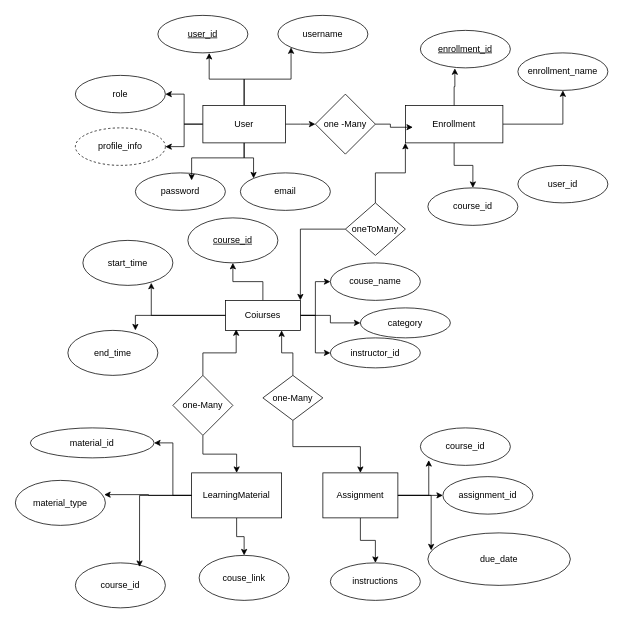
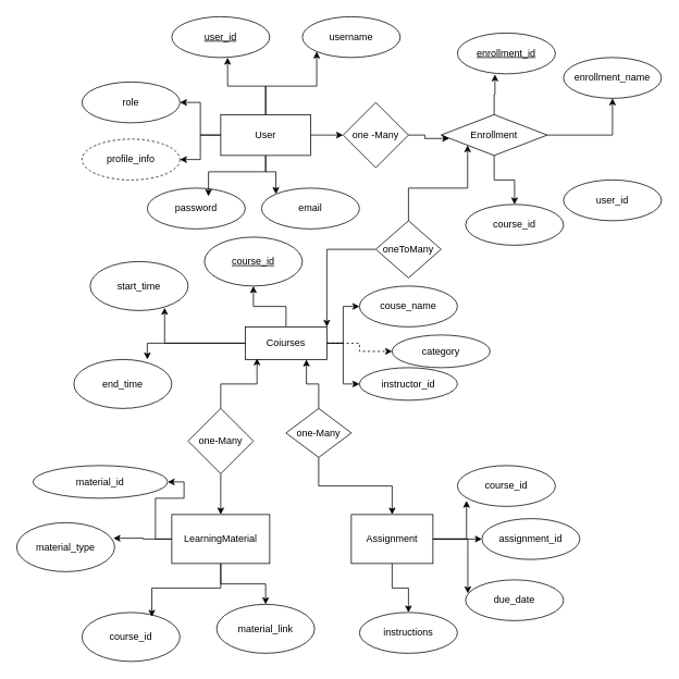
- <mxCell id="18" value="Enrollment" style="rounded=0;whiteSpace=wrap;html=1;" vertex="1" parent="1"><mxGeometry x="540" y="140" width="130" height="50" as="geometry" /></mxCell>
+ <mxCell id="18" value="Enrollment" style="rhombus;whiteSpace=wrap;html=1;" vertex="1" parent="1"><mxGeometry x="540" y="140" width="130" height="50" as="geometry" /></mxCell>
- <mxCell id="26" style="edgeStyle=orthogonalEdgeStyle;rounded=0;orthogonalLoop=1;jettySize=auto;html=1;" edge="1" parent="1" source="30" target="33"><mxGeometry relative="1" as="geometry" /></mxCell>
+ <mxCell id="26" style="edgeStyle=orthogonalEdgeStyle;rounded=0;orthogonalLoop=1;jettySize=auto;html=1;dashed=1;" edge="1" parent="1" source="30" target="33"><mxGeometry relative="1" as="geometry" /></mxCell>
- <mxCell id="44" value="LearningMaterial" style="rounded=0;whiteSpace=wrap;html=1;" vertex="1" parent="1"><mxGeometry x="255" y="630" width="120" height="60" as="geometry" /></mxCell>
+ <mxCell id="44" value="LearningMaterial" style="rounded=0;whiteSpace=wrap;html=1;" vertex="1" parent="1"><mxGeometry x="210" y="630" width="120" height="60" as="geometry" /></mxCell>
- <mxCell id="61" value="due_date" style="ellipse;whiteSpace=wrap;html=1;" vertex="1" parent="1"><mxGeometry x="570" y="710" width="190" height="70" as="geometry" /></mxCell>
+ <mxCell id="61" value="due_date" style="ellipse;whiteSpace=wrap;html=1;" vertex="1" parent="1"><mxGeometry x="570" y="710" width="120" height="50" as="geometry" /></mxCell>
- <mxCell id="56" value="couse_link" style="ellipse;whiteSpace=wrap;html=1;" vertex="1" parent="1"><mxGeometry x="265" y="740" width="120" height="60" as="geometry" /></mxCell>
+ <mxCell id="56" value="material_link" style="ellipse;whiteSpace=wrap;html=1;" vertex="1" parent="1"><mxGeometry x="265" y="740" width="120" height="60" as="geometry" /></mxCell>
